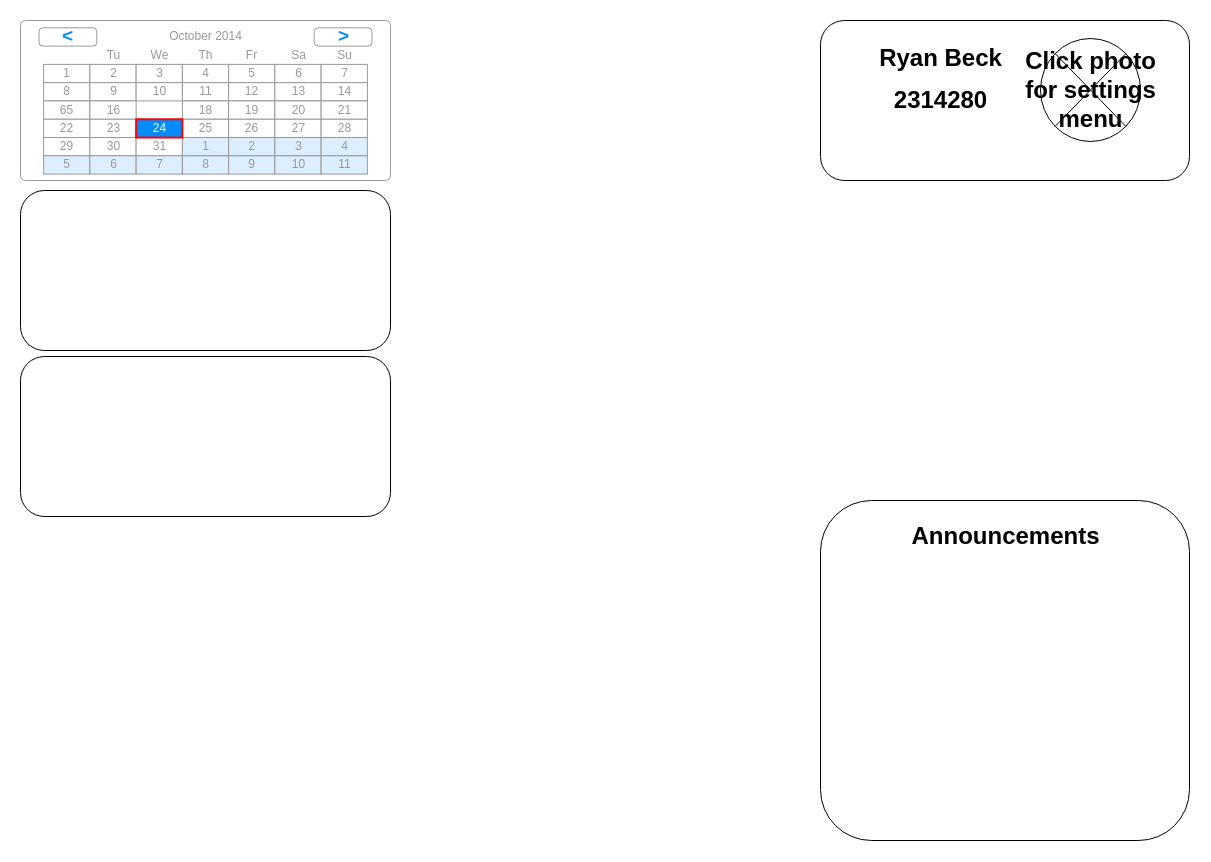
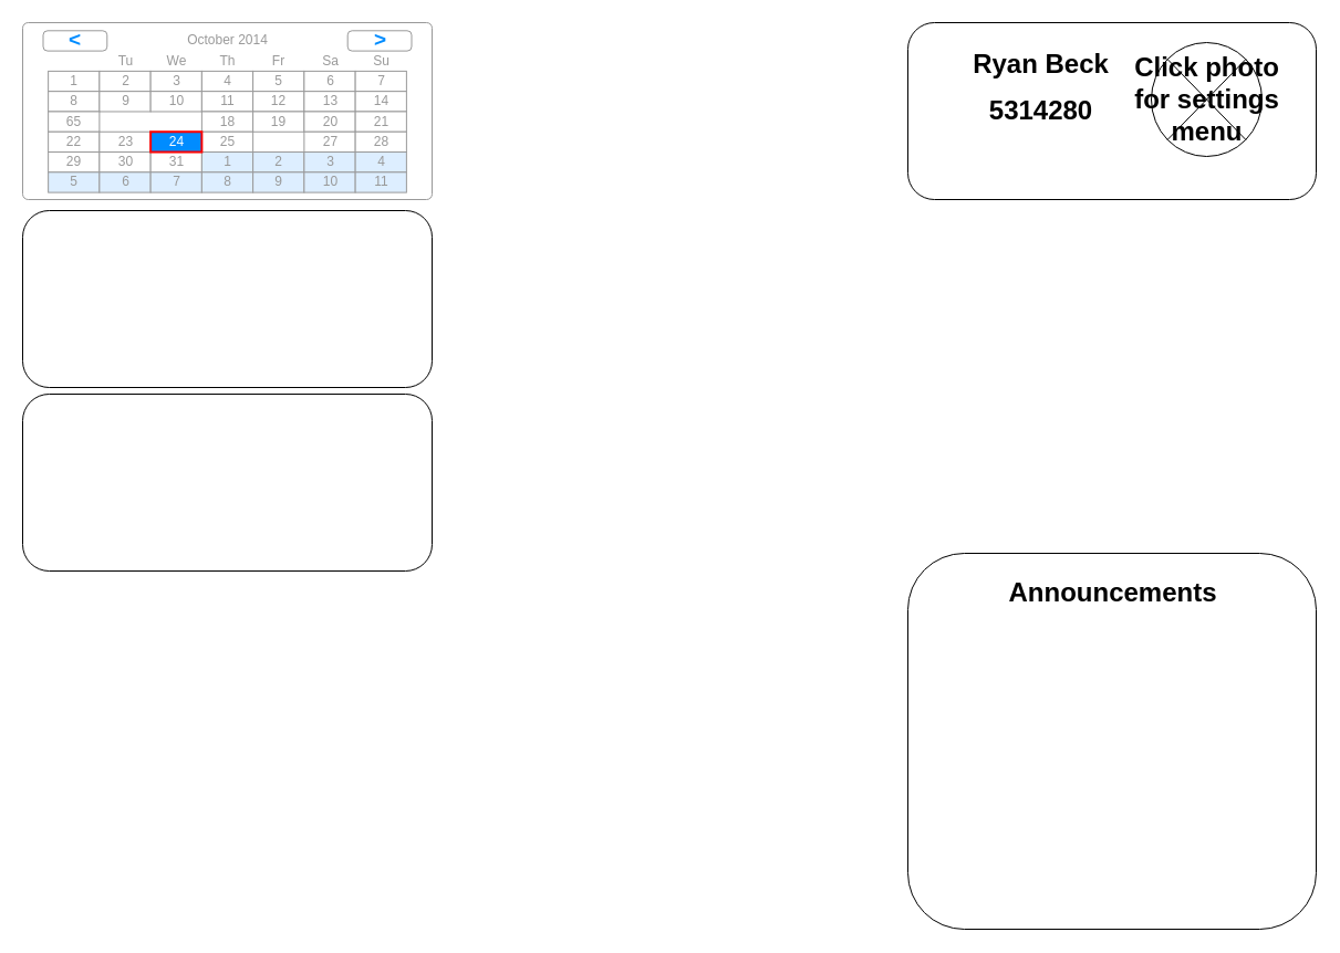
- <mxCell id="55" value="2314280" style="text;strokeColor=none;fillColor=none;html=1;fontSize=24;fontStyle=1;verticalAlign=middle;align=center;" vertex="1" parent="1"><mxGeometry x="890" y="80" width="100" height="40" as="geometry" /></mxCell>
+ <mxCell id="55" value="5314280" style="text;strokeColor=none;fillColor=none;html=1;fontSize=24;fontStyle=1;verticalAlign=middle;align=center;" vertex="1" parent="1"><mxGeometry x="890" y="80" width="100" height="40" as="geometry" /></mxCell>
- <mxCell id="28" value="16" style="strokeWidth=1;shadow=0;dashed=0;align=center;html=1;shape=mxgraph.mockup.forms.rrect;rSize=0;strokeColor=#999999;fontColor=#999999;" vertex="1" parent="3"><mxGeometry x="69.375" y="80.457" width="46.25" height="18.286" as="geometry" /></mxCell>
- <mxCell id="36" value="26" style="strokeWidth=1;shadow=0;dashed=0;align=center;html=1;shape=mxgraph.mockup.forms.rrect;rSize=0;strokeColor=#999999;fontColor=#999999;" vertex="1" parent="3"><mxGeometry x="208.125" y="98.743" width="46.25" height="18.286" as="geometry" /></mxCell>
